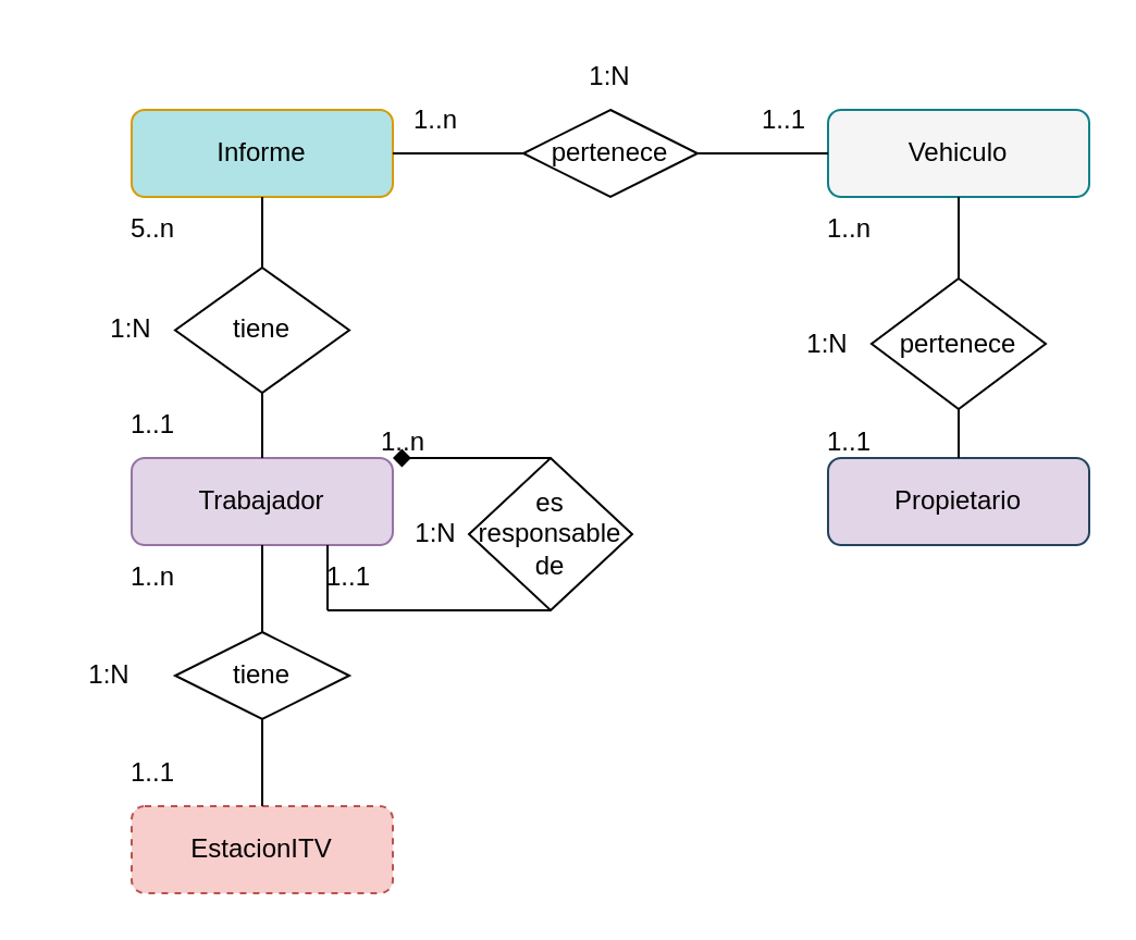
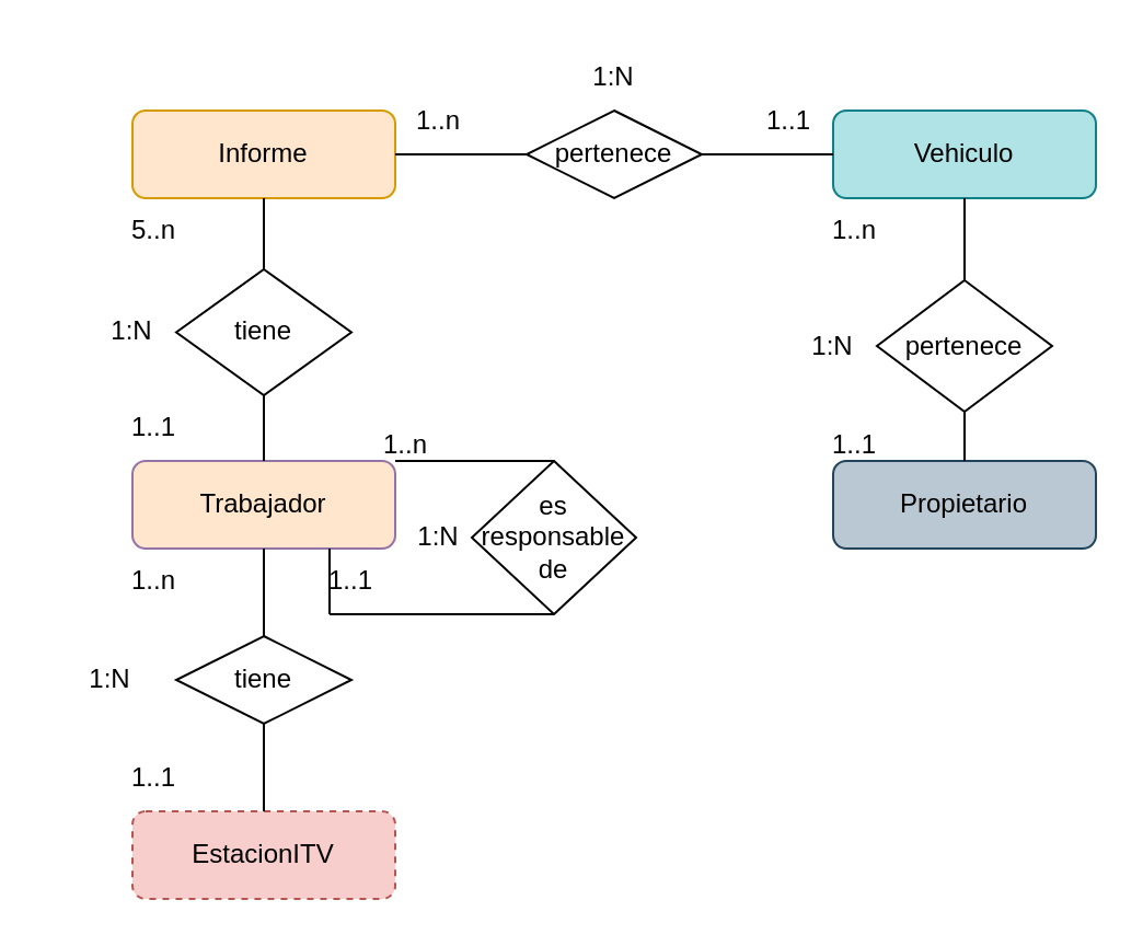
- <mxCell id="4" value="Informe" style="rounded=1;whiteSpace=wrap;html=1;fillColor=#b0e3e6;strokeColor=#d79b00;" parent="1" vertex="1"><mxGeometry x="60" y="50" width="120" height="40" as="geometry" /></mxCell>
+ <mxCell id="4" value="Informe" style="rounded=1;whiteSpace=wrap;html=1;fillColor=#ffe6cc;strokeColor=#d79b00;" parent="1" vertex="1"><mxGeometry x="60" y="50" width="120" height="40" as="geometry" /></mxCell>
- <mxCell id="5" value="Vehiculo" style="rounded=1;whiteSpace=wrap;html=1;fillColor=#f5f5f5;strokeColor=#0e8088;" parent="1" vertex="1"><mxGeometry x="380" y="50" width="120" height="40" as="geometry" /></mxCell>
+ <mxCell id="5" value="Vehiculo" style="rounded=1;whiteSpace=wrap;html=1;fillColor=#b0e3e6;strokeColor=#0e8088;" parent="1" vertex="1"><mxGeometry x="380" y="50" width="120" height="40" as="geometry" /></mxCell>
- <mxCell id="34" value="" style="endArrow=diamond;html=1;rounded=0;exitX=0.5;exitY=0;exitDx=0;exitDy=0;entryX=1;entryY=0;entryDx=0;entryDy=0;" parent="1" source="31" target="3" edge="1"><mxGeometry width="50" height="50" relative="1" as="geometry"><mxPoint x="190" y="190" as="sourcePoint" /><mxPoint x="240" y="140" as="targetPoint" /></mxGeometry></mxCell>
+ <mxCell id="34" value="" style="endArrow=none;html=1;rounded=0;exitX=0.5;exitY=0;exitDx=0;exitDy=0;entryX=1;entryY=0;entryDx=0;entryDy=0;" parent="1" source="31" target="3" edge="1"><mxGeometry width="50" height="50" relative="1" as="geometry"><mxPoint x="190" y="190" as="sourcePoint" /><mxPoint x="240" y="140" as="targetPoint" /></mxGeometry></mxCell>
- <mxCell id="3" value="Trabajador" style="rounded=1;whiteSpace=wrap;html=1;fillColor=#e1d5e7;strokeColor=#9673a6;" parent="1" vertex="1"><mxGeometry x="60" y="210" width="120" height="40" as="geometry" /></mxCell>
+ <mxCell id="3" value="Trabajador" style="rounded=1;whiteSpace=wrap;html=1;fillColor=#ffe6cc;strokeColor=#9673a6;" parent="1" vertex="1"><mxGeometry x="60" y="210" width="120" height="40" as="geometry" /></mxCell>
- <mxCell id="6" value="Propietario" style="rounded=1;whiteSpace=wrap;html=1;fillColor=#e1d5e7;strokeColor=#23445d;" parent="1" vertex="1"><mxGeometry x="380" y="210" width="120" height="40" as="geometry" /></mxCell>
+ <mxCell id="6" value="Propietario" style="rounded=1;whiteSpace=wrap;html=1;fillColor=#bac8d3;strokeColor=#23445d;" parent="1" vertex="1"><mxGeometry x="380" y="210" width="120" height="40" as="geometry" /></mxCell>
